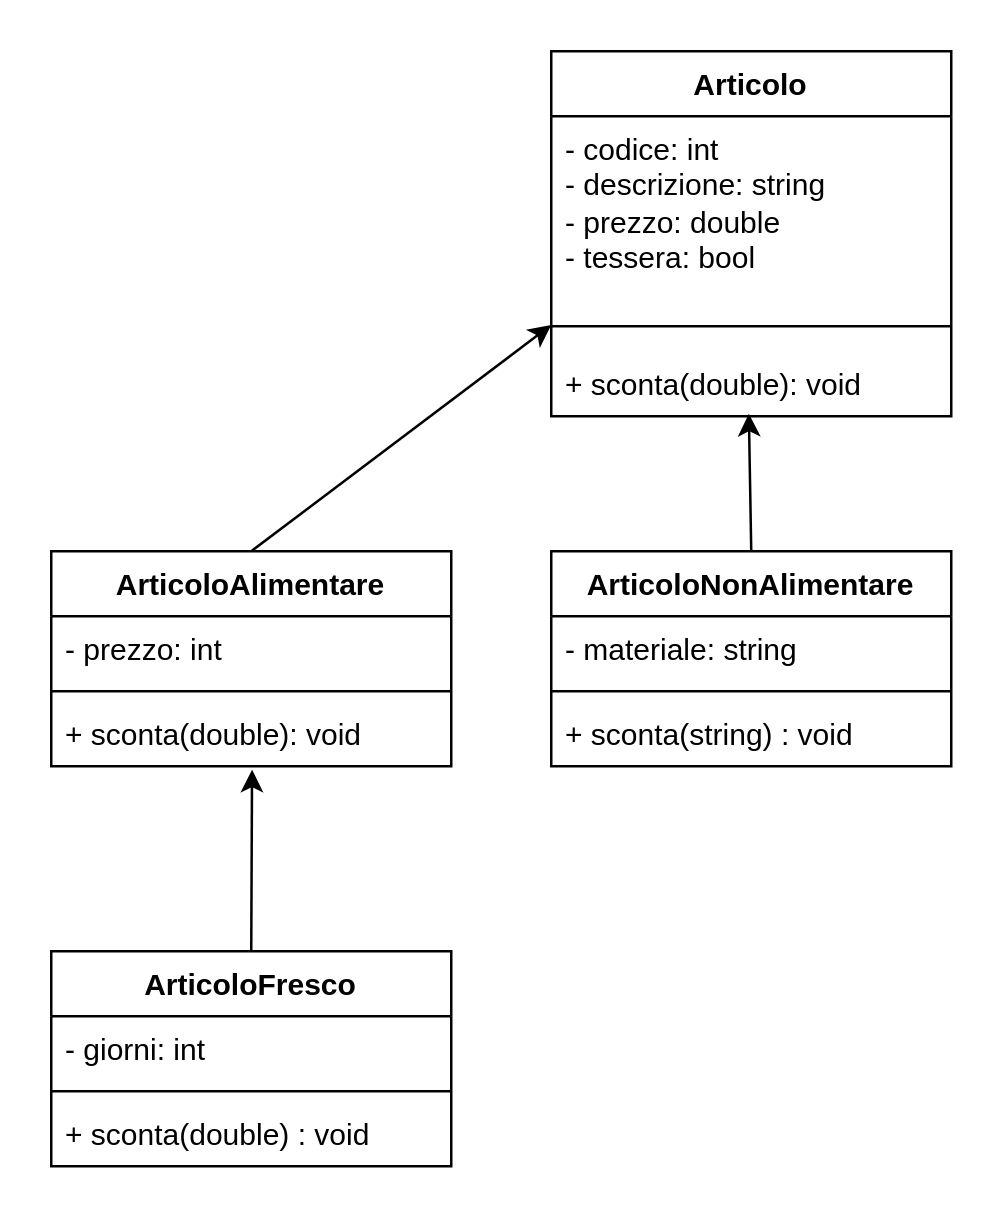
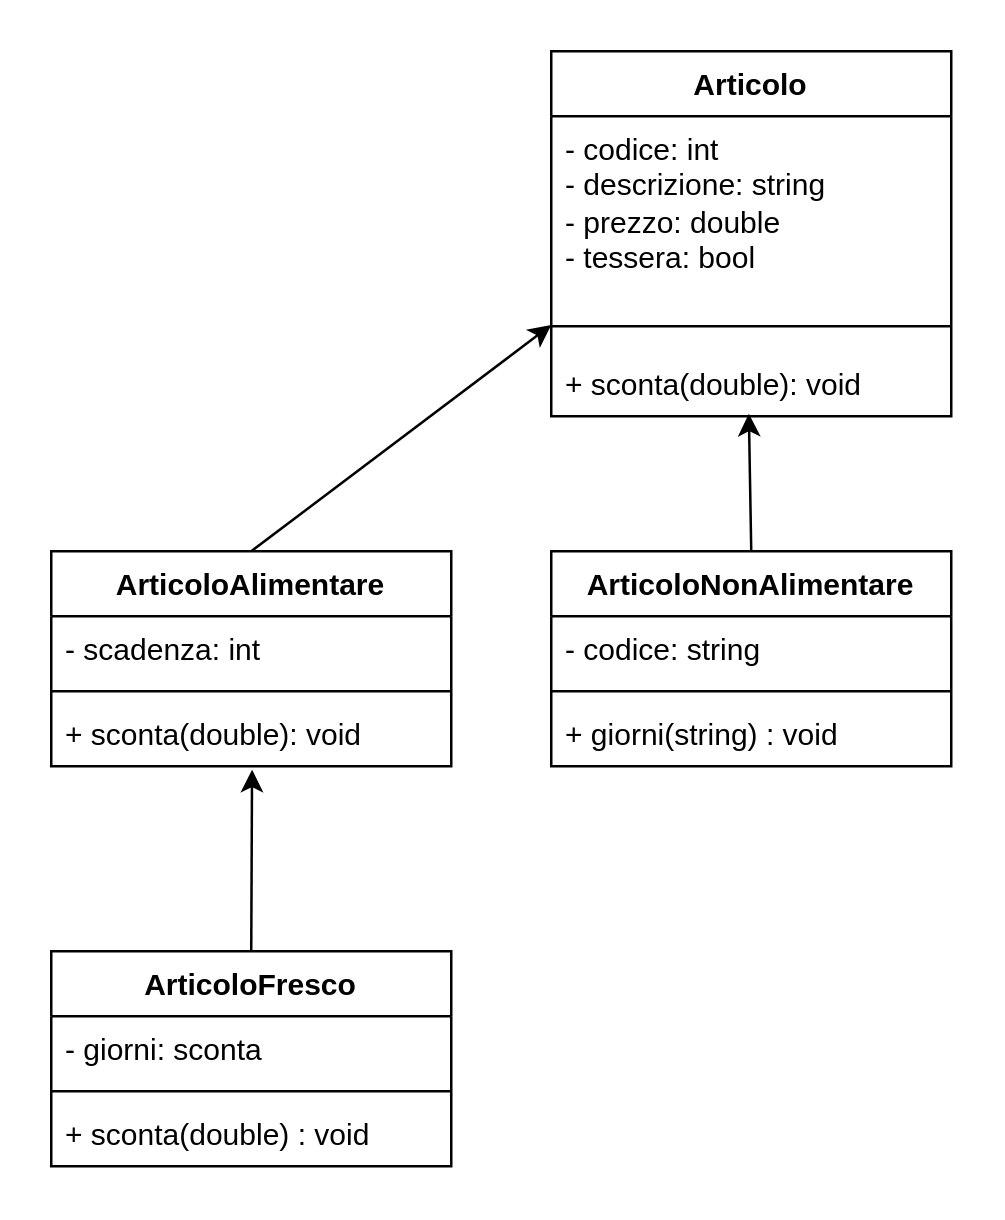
- <mxCell id="7" value="- prezzo: int" style="text;strokeColor=none;fillColor=none;align=left;verticalAlign=top;spacingLeft=4;spacingRight=4;overflow=hidden;rotatable=0;points=[[0,0.5],[1,0.5]];portConstraint=eastwest;whiteSpace=wrap;html=1;" vertex="1" parent="6"><mxGeometry y="26" width="160" height="26" as="geometry" /></mxCell>
+ <mxCell id="7" value="- scadenza: int" style="text;strokeColor=none;fillColor=none;align=left;verticalAlign=top;spacingLeft=4;spacingRight=4;overflow=hidden;rotatable=0;points=[[0,0.5],[1,0.5]];portConstraint=eastwest;whiteSpace=wrap;html=1;" vertex="1" parent="6"><mxGeometry y="26" width="160" height="26" as="geometry" /></mxCell>
- <mxCell id="11" value="- materiale: string" style="text;strokeColor=none;fillColor=none;align=left;verticalAlign=top;spacingLeft=4;spacingRight=4;overflow=hidden;rotatable=0;points=[[0,0.5],[1,0.5]];portConstraint=eastwest;whiteSpace=wrap;html=1;" vertex="1" parent="10"><mxGeometry y="26" width="160" height="26" as="geometry" /></mxCell>
+ <mxCell id="11" value="- codice: string" style="text;strokeColor=none;fillColor=none;align=left;verticalAlign=top;spacingLeft=4;spacingRight=4;overflow=hidden;rotatable=0;points=[[0,0.5],[1,0.5]];portConstraint=eastwest;whiteSpace=wrap;html=1;" vertex="1" parent="10"><mxGeometry y="26" width="160" height="26" as="geometry" /></mxCell>
- <mxCell id="13" value="+ sconta(string) : void" style="text;strokeColor=none;fillColor=none;align=left;verticalAlign=top;spacingLeft=4;spacingRight=4;overflow=hidden;rotatable=0;points=[[0,0.5],[1,0.5]];portConstraint=eastwest;whiteSpace=wrap;html=1;" vertex="1" parent="10"><mxGeometry y="60" width="160" height="26" as="geometry" /></mxCell>
+ <mxCell id="13" value="+ giorni(string) : void" style="text;strokeColor=none;fillColor=none;align=left;verticalAlign=top;spacingLeft=4;spacingRight=4;overflow=hidden;rotatable=0;points=[[0,0.5],[1,0.5]];portConstraint=eastwest;whiteSpace=wrap;html=1;" vertex="1" parent="10"><mxGeometry y="60" width="160" height="26" as="geometry" /></mxCell>
- <mxCell id="15" value="- giorni: int" style="text;strokeColor=none;fillColor=none;align=left;verticalAlign=top;spacingLeft=4;spacingRight=4;overflow=hidden;rotatable=0;points=[[0,0.5],[1,0.5]];portConstraint=eastwest;whiteSpace=wrap;html=1;" vertex="1" parent="14"><mxGeometry y="26" width="160" height="26" as="geometry" /></mxCell>
+ <mxCell id="15" value="- giorni: sconta" style="text;strokeColor=none;fillColor=none;align=left;verticalAlign=top;spacingLeft=4;spacingRight=4;overflow=hidden;rotatable=0;points=[[0,0.5],[1,0.5]];portConstraint=eastwest;whiteSpace=wrap;html=1;" vertex="1" parent="14"><mxGeometry y="26" width="160" height="26" as="geometry" /></mxCell>
